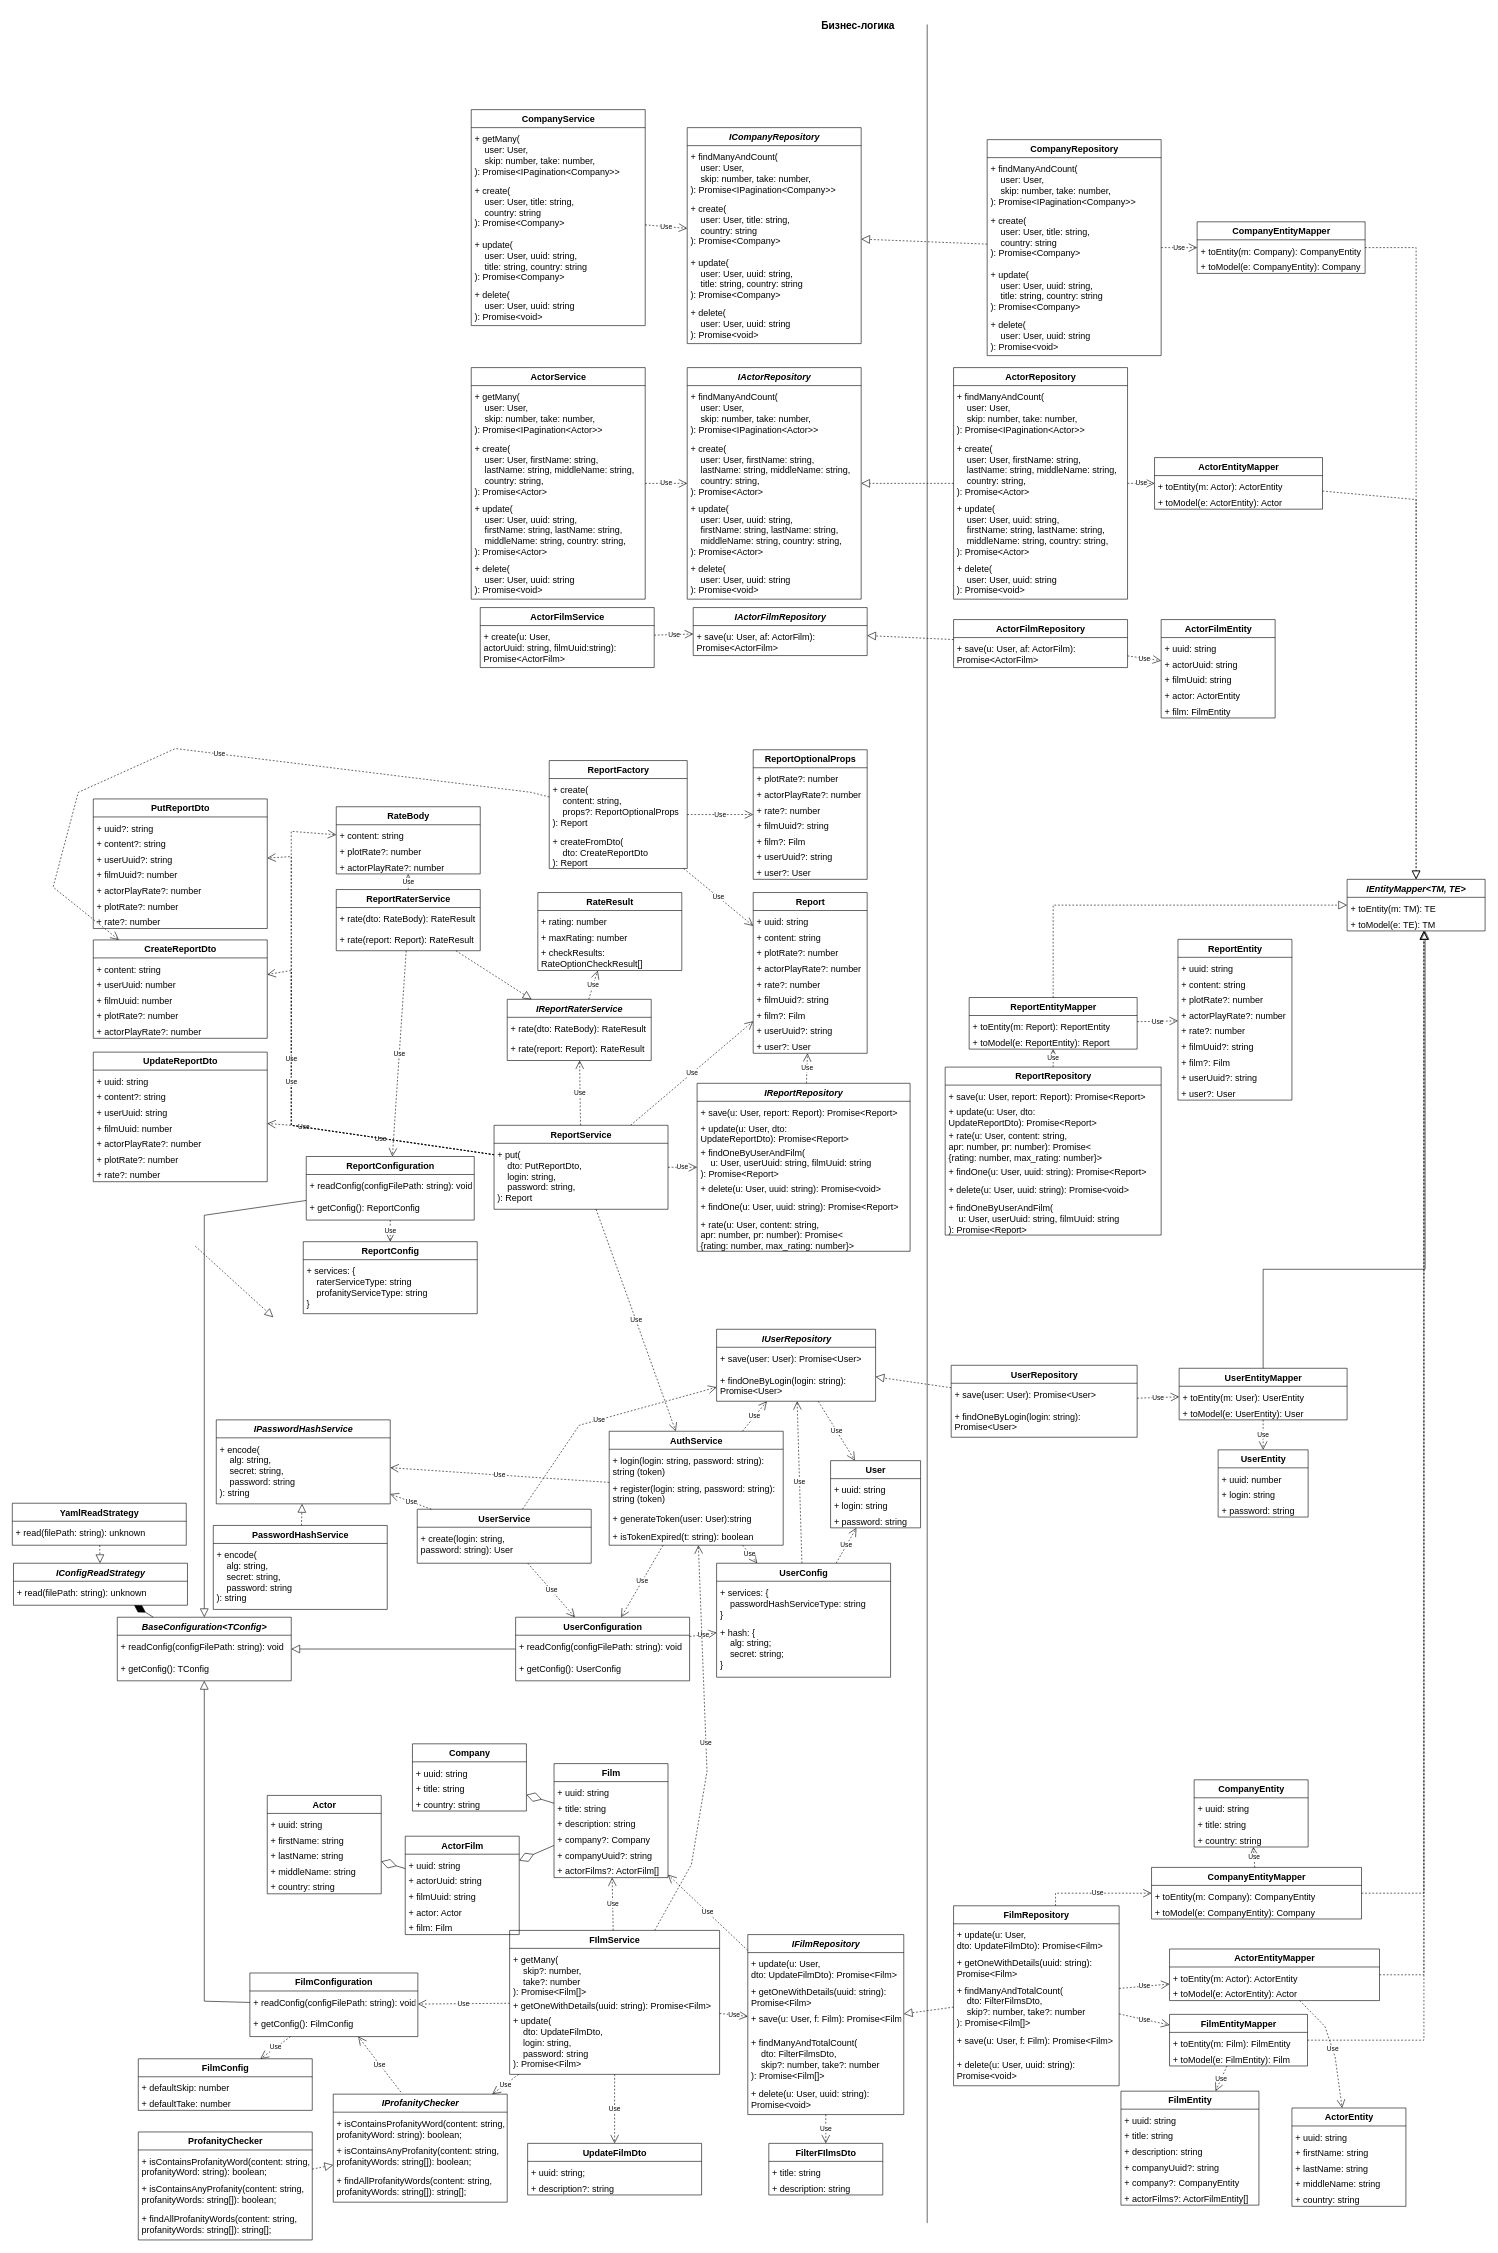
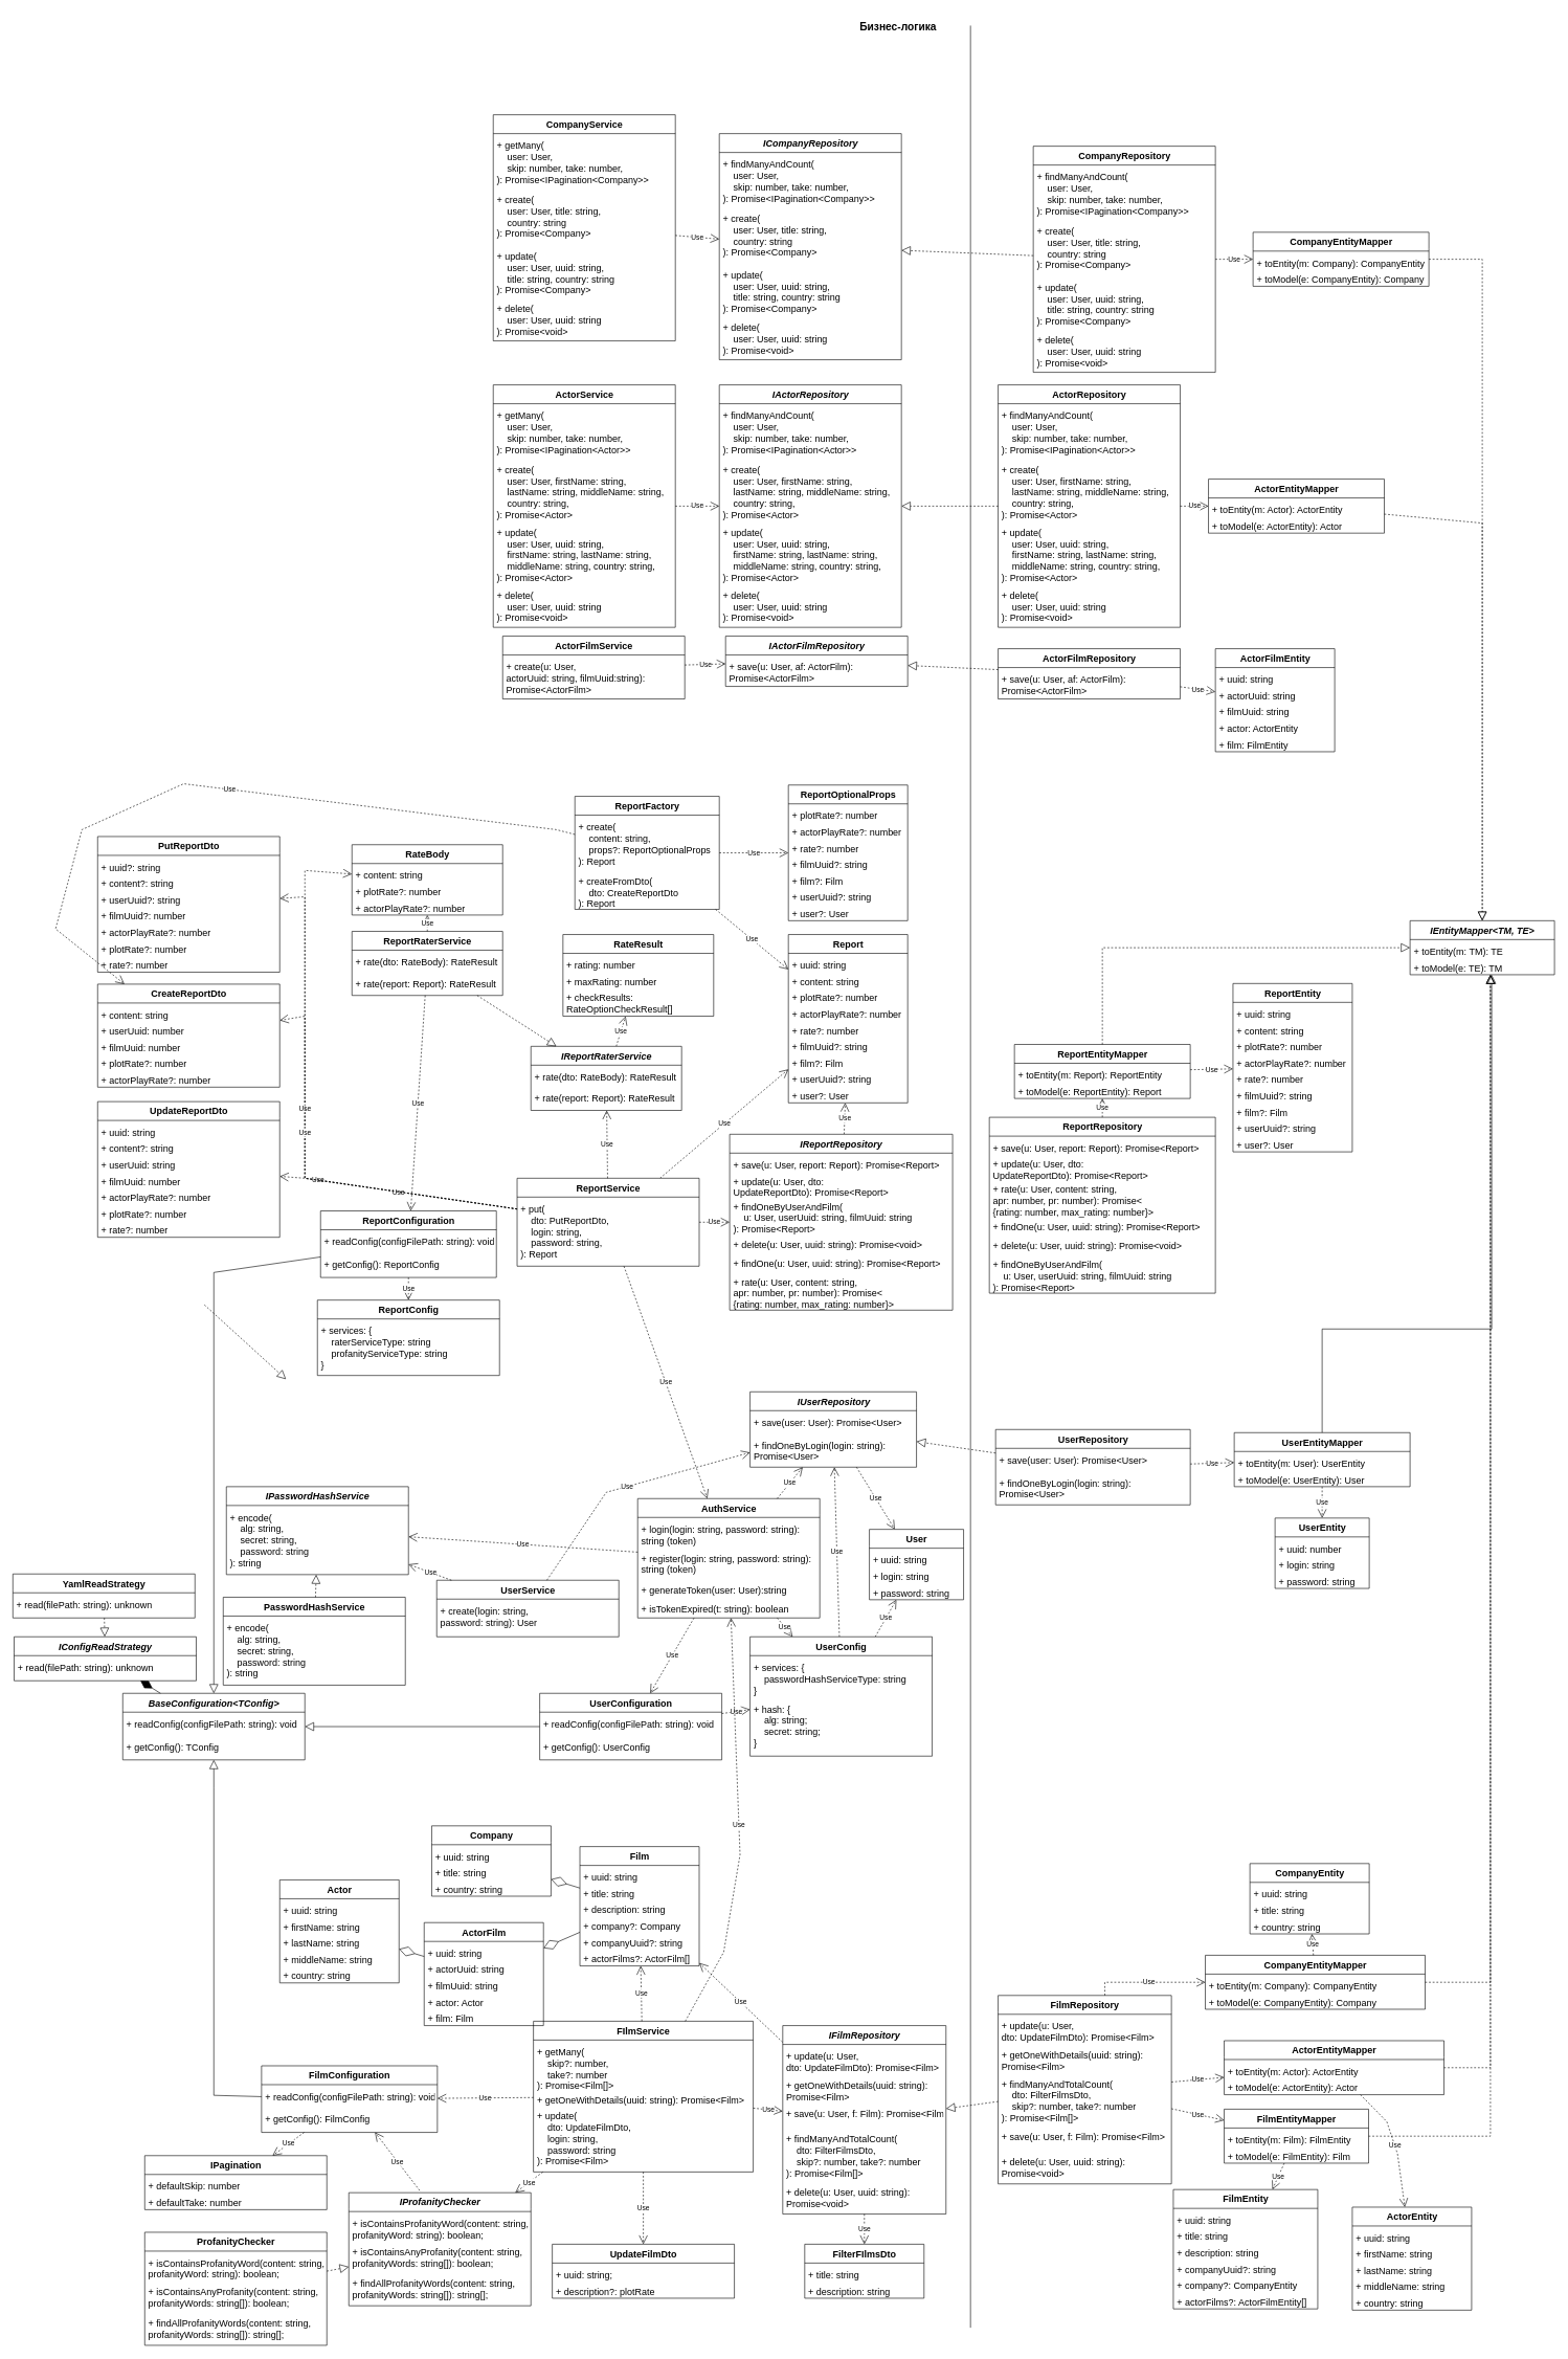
- <mxCell id="325" value="Use" style="endArrow=open;endSize=12;dashed=1;html=1;rounded=0;" parent="1" source="122" target="248" edge="1"><mxGeometry width="160" relative="1" as="geometry"><mxPoint x="1115" y="2585" as="sourcePoint" /><mxPoint x="1045" y="2705" as="targetPoint" /><Array as="points" /></mxGeometry></mxCell>
- <mxCell id="308" value="&lt;span style=&quot;font-style: normal;&quot;&gt;FilmConfig&lt;/span&gt;" style="swimlane;fontStyle=3;align=center;verticalAlign=top;childLayout=stackLayout;horizontal=1;startSize=26;horizontalStack=0;resizeParent=1;resizeParentMax=0;resizeLast=0;collapsible=1;marginBottom=0;strokeColor=rgb(0, 0, 0);fontFamily=Helvetica;fontSize=15;fontColor=rgb(0, 0, 0);fillColor=rgb(255, 255, 255);html=1;swimlaneLine=0;" parent="1" vertex="1"><mxGeometry x="230" y="3431" width="290" height="86" as="geometry" /></mxCell>
+ <mxCell id="308" value="&lt;span style=&quot;font-style: normal;&quot;&gt;IPagination&lt;/span&gt;" style="swimlane;fontStyle=3;align=center;verticalAlign=top;childLayout=stackLayout;horizontal=1;startSize=26;horizontalStack=0;resizeParent=1;resizeParentMax=0;resizeLast=0;collapsible=1;marginBottom=0;strokeColor=rgb(0, 0, 0);fontFamily=Helvetica;fontSize=15;fontColor=rgb(0, 0, 0);fillColor=rgb(255, 255, 255);html=1;swimlaneLine=0;" parent="1" vertex="1"><mxGeometry x="230" y="3431" width="290" height="86" as="geometry" /></mxCell>
- <mxCell id="97" value="+ description?: string" style="text;strokeColor=none;fillColor=none;align=left;verticalAlign=top;spacingLeft=4;spacingRight=4;overflow=hidden;rotatable=0;points=[[0,0.5],[1,0.5]];portConstraint=eastwest;fontSize=15;fontFamily=Helvetica;fontColor=rgb(0, 0, 0);" parent="94" vertex="1"><mxGeometry y="60" width="290" height="26" as="geometry" /></mxCell>
+ <mxCell id="97" value="+ description?: plotRate" style="text;strokeColor=none;fillColor=none;align=left;verticalAlign=top;spacingLeft=4;spacingRight=4;overflow=hidden;rotatable=0;points=[[0,0.5],[1,0.5]];portConstraint=eastwest;fontSize=15;fontFamily=Helvetica;fontColor=rgb(0, 0, 0);" parent="94" vertex="1"><mxGeometry y="60" width="290" height="26" as="geometry" /></mxCell>
